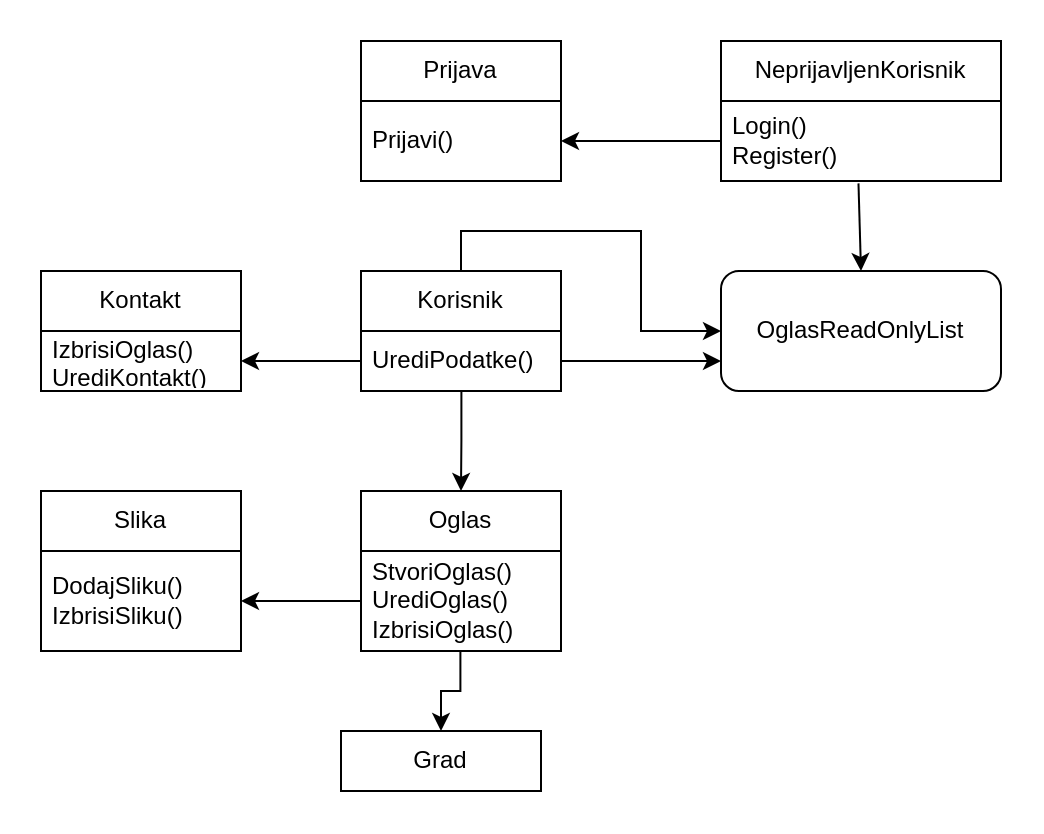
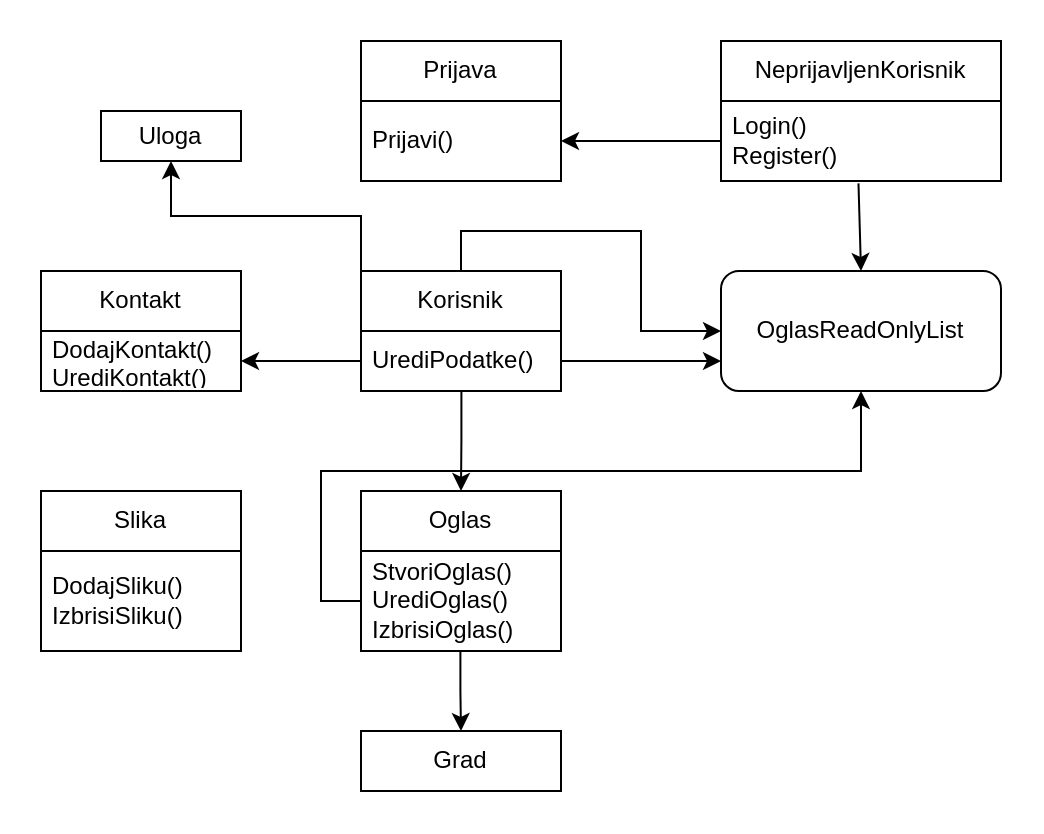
+ <mxCell id="20" value="Uloga" style="rounded=0;whiteSpace=wrap;html=1;" parent="1" vertex="1"><mxGeometry x="50" y="55" width="70" height="25" as="geometry" /></mxCell>
+ <mxCell id="7" style="edgeStyle=orthogonalEdgeStyle;rounded=0;orthogonalLoop=1;jettySize=auto;html=1;exitX=0;exitY=0;exitDx=0;exitDy=0;entryX=0.5;entryY=1;entryDx=0;entryDy=0;" parent="1" source="8" target="20" edge="1"><mxGeometry relative="1" as="geometry" /></mxCell>
- <mxCell id="11" value="IzbrisiOglas()&lt;div&gt;UrediKontakt()&lt;/div&gt;" style="text;strokeColor=none;fillColor=none;align=left;verticalAlign=middle;spacingLeft=4;spacingRight=4;overflow=hidden;points=[[0,0.5],[1,0.5]];portConstraint=eastwest;rotatable=0;whiteSpace=wrap;html=1;" parent="10" vertex="1"><mxGeometry y="30" width="100" height="30" as="geometry" /></mxCell>
+ <mxCell id="11" value="DodajKontakt()&lt;div&gt;UrediKontakt()&lt;/div&gt;" style="text;strokeColor=none;fillColor=none;align=left;verticalAlign=middle;spacingLeft=4;spacingRight=4;overflow=hidden;points=[[0,0.5],[1,0.5]];portConstraint=eastwest;rotatable=0;whiteSpace=wrap;html=1;" parent="10" vertex="1"><mxGeometry y="30" width="100" height="30" as="geometry" /></mxCell>
- <mxCell id="25" style="edgeStyle=orthogonalEdgeStyle;rounded=0;orthogonalLoop=1;jettySize=auto;html=1;exitX=0;exitY=0.5;exitDx=0;exitDy=0;entryX=1;entryY=0.5;entryDx=0;entryDy=0;" parent="1" source="13" target="16" edge="1"><mxGeometry relative="1" as="geometry" /></mxCell>
+ <mxCell id="25" style="edgeStyle=orthogonalEdgeStyle;rounded=0;orthogonalLoop=1;jettySize=auto;html=1;exitX=0;exitY=0.5;exitDx=0;exitDy=0;" parent="1" source="13" target="6" edge="1"><mxGeometry relative="1" as="geometry" /></mxCell>
- <mxCell id="14" value="Grad" style="rounded=0;whiteSpace=wrap;html=1;" parent="1" vertex="1"><mxGeometry x="170" y="365" width="100" height="30" as="geometry" /></mxCell>
+ <mxCell id="14" value="Grad" style="rounded=0;whiteSpace=wrap;html=1;" parent="1" vertex="1"><mxGeometry x="180" y="365" width="100" height="30" as="geometry" /></mxCell>
